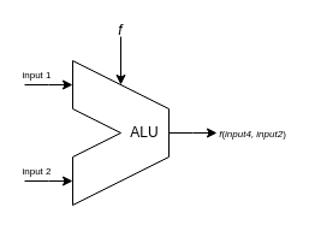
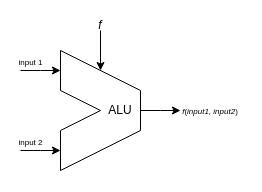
- <mxCell id="11" value="&lt;font style=&quot;font-size: 8px;&quot;&gt;&lt;i&gt;f&lt;/i&gt;(&lt;i&gt;input4, input2&lt;/i&gt;)&lt;/font&gt;" style="text;strokeColor=none;align=center;fillColor=none;html=1;verticalAlign=middle;whiteSpace=wrap;rounded=0;" vertex="1" parent="1"><mxGeometry x="180" y="105" width="60" height="10" as="geometry" /></mxCell>
+ <mxCell id="11" value="&lt;font style=&quot;font-size: 8px;&quot;&gt;&lt;i&gt;f&lt;/i&gt;(&lt;i&gt;input1, input2&lt;/i&gt;)&lt;/font&gt;" style="text;strokeColor=none;align=center;fillColor=none;html=1;verticalAlign=middle;whiteSpace=wrap;rounded=0;" vertex="1" parent="1"><mxGeometry x="180" y="105" width="60" height="10" as="geometry" /></mxCell>
